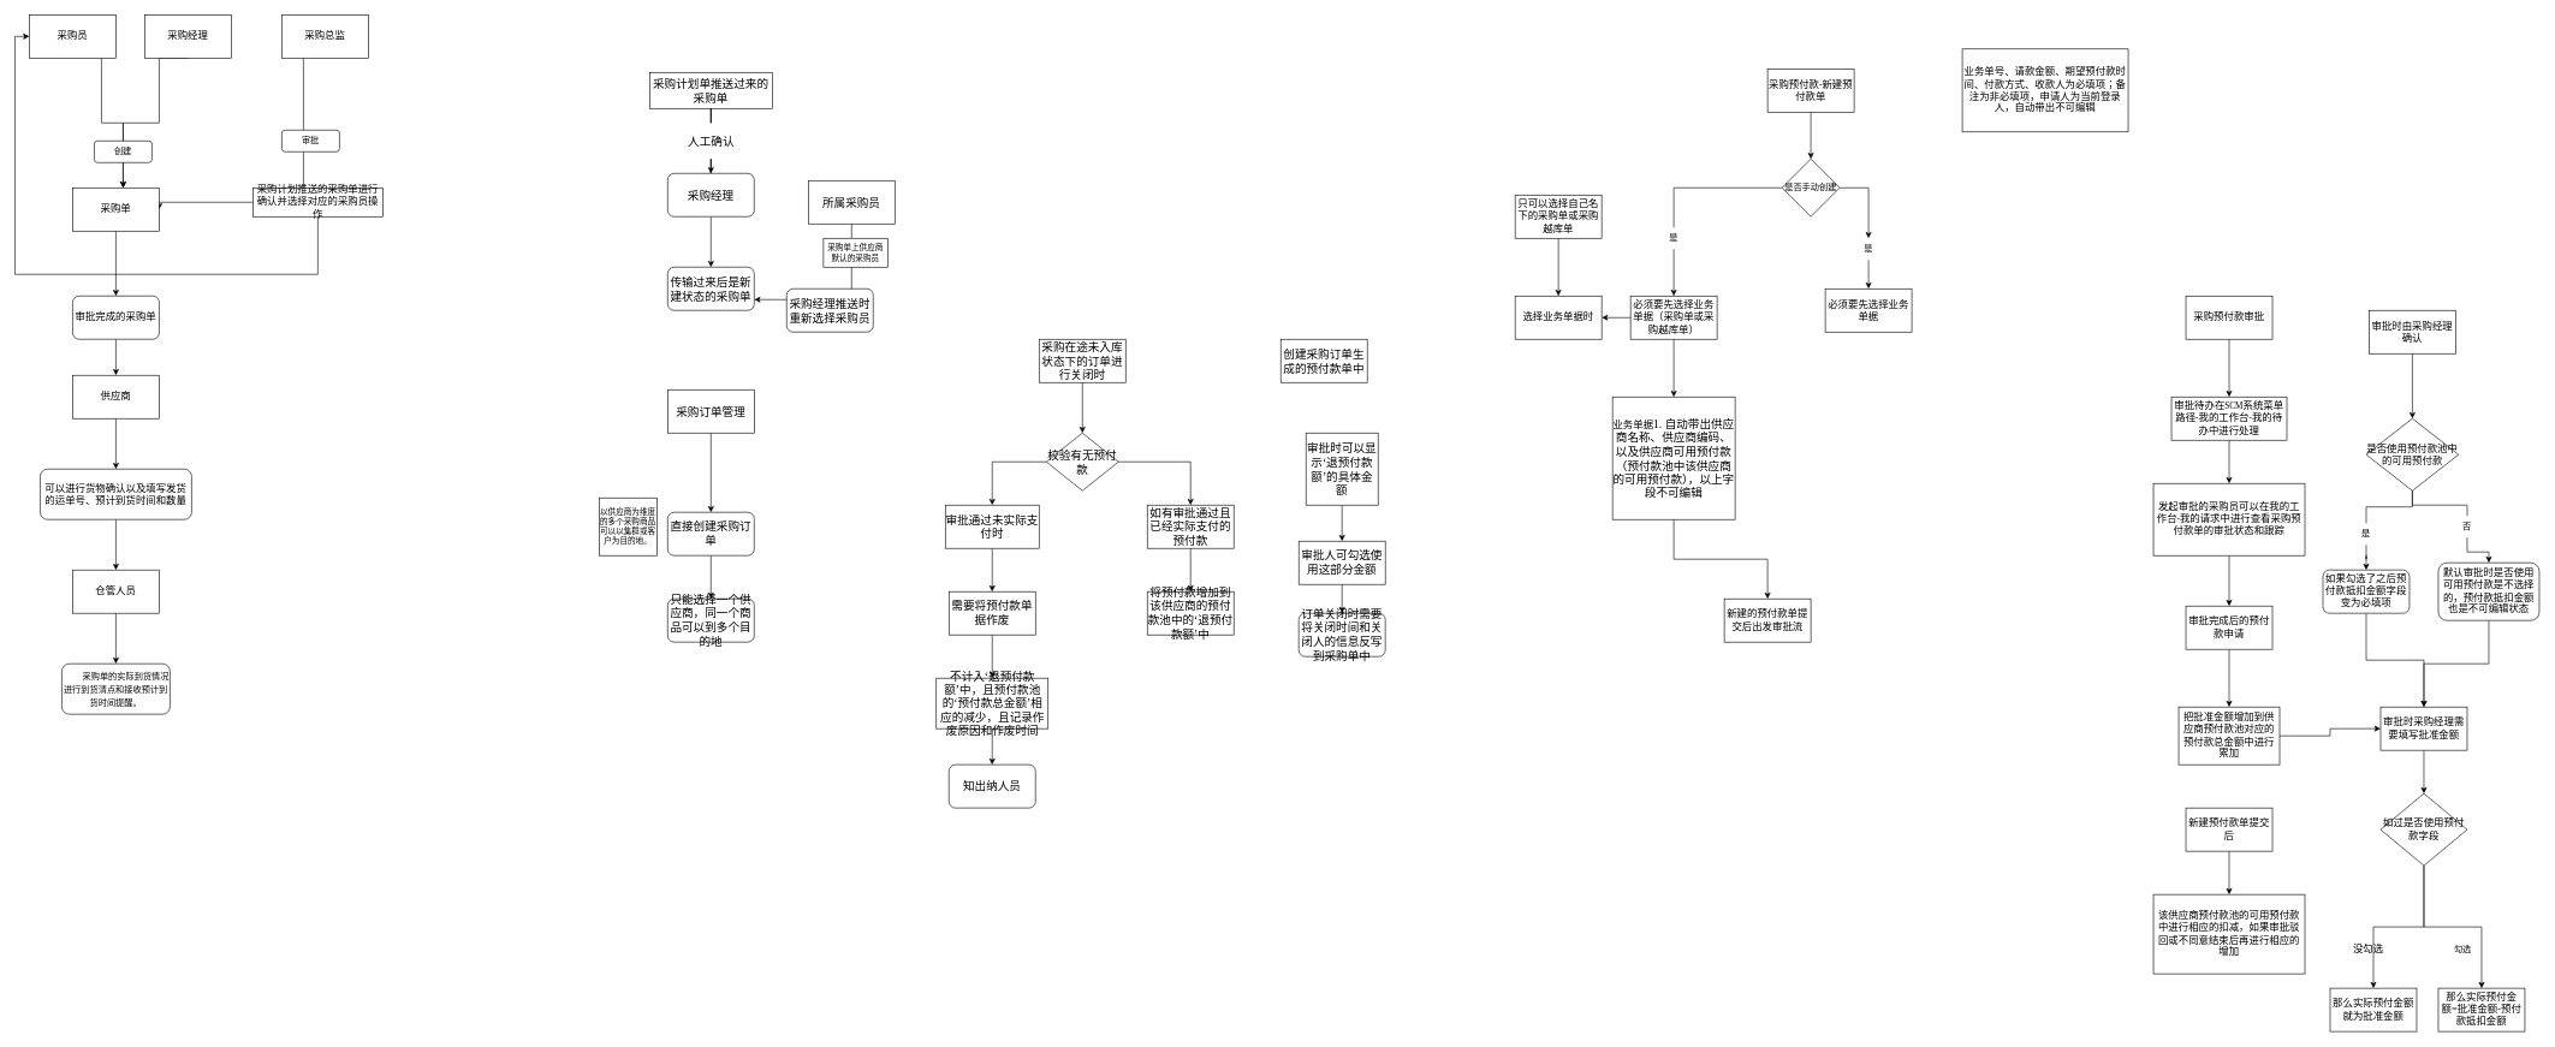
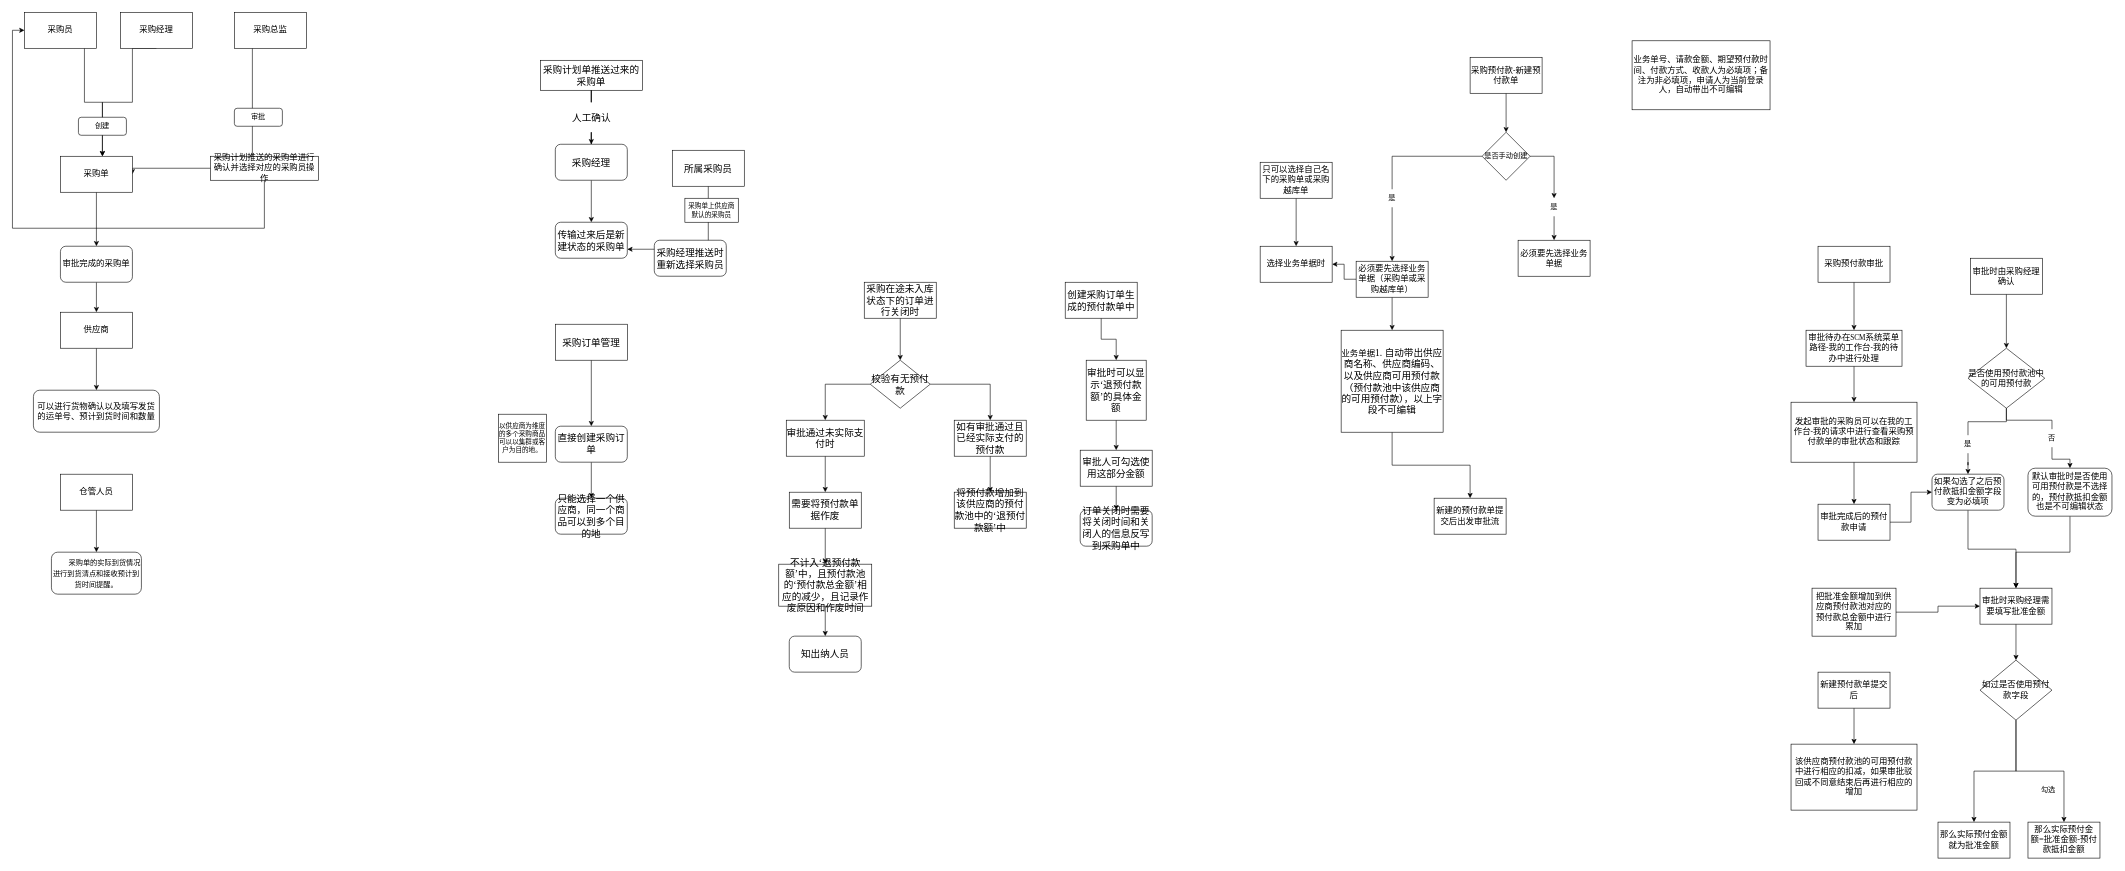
- <mxCell id="69" value="&lt;p class=&quot;MsoNormal&quot;&gt;&lt;span style=&quot;font-family: 微软雅黑; font-size: 10.5pt;&quot;&gt;必须要先选择业务单据&lt;/span&gt;&lt;span style=&quot;font-family: 微软雅黑; font-size: 10.5pt; background-color: initial;&quot;&gt;（采购单或采购越库单）&lt;/span&gt;&lt;/p&gt;" style="rounded=0;whiteSpace=wrap;html=1;" vertex="1" parent="1"><mxGeometry x="2260" y="410" width="120" height="60" as="geometry" /></mxCell>
+ <mxCell id="69" value="&lt;p class=&quot;MsoNormal&quot;&gt;&lt;span style=&quot;font-family: 微软雅黑; font-size: 10.5pt;&quot;&gt;必须要先选择业务单据&lt;/span&gt;&lt;span style=&quot;font-family: 微软雅黑; font-size: 10.5pt; background-color: initial;&quot;&gt;（采购单或采购越库单）&lt;/span&gt;&lt;/p&gt;" style="rounded=0;whiteSpace=wrap;html=1;" vertex="1" parent="1"><mxGeometry x="2260" y="435" width="120" height="60" as="geometry" /></mxCell>
+ <mxCell id="55" value="" style="edgeStyle=orthogonalEdgeStyle;rounded=0;orthogonalLoop=1;jettySize=auto;html=1;fontSize=11;" parent="1" source="56" target="58" edge="1"><mxGeometry relative="1" as="geometry" /></mxCell>
- <mxCell id="20" style="edgeStyle=orthogonalEdgeStyle;rounded=0;orthogonalLoop=1;jettySize=auto;html=1;" parent="1" source="21" target="9" edge="1"><mxGeometry relative="1" as="geometry" /></mxCell>
- <mxCell id="88" value="" style="edgeStyle=orthogonalEdgeStyle;rounded=0;orthogonalLoop=1;jettySize=auto;html=1;" edge="1" parent="1" source="89" target="91"><mxGeometry relative="1" as="geometry" /></mxCell>
+ <mxCell id="88" value="" style="edgeStyle=orthogonalEdgeStyle;rounded=0;orthogonalLoop=1;jettySize=auto;html=1;" edge="1" parent="1" source="89" target="101"><mxGeometry relative="1" as="geometry" /></mxCell>
- <mxCell id="114" value="&lt;p class=&quot;MsoNormal&quot;&gt;&lt;span style=&quot;mso-spacerun:'yes';font-family:微软雅黑;font-size:10.5pt;&#10;mso-font-kerning:1.0pt;&quot; dir=&quot;LTR&quot;&gt;&lt;font face=&quot;微软雅黑&quot;&gt;没勾选&lt;/font&gt;&lt;/span&gt;&lt;/p&gt;" style="text;whiteSpace=wrap;html=1;" vertex="1" parent="1"><mxGeometry x="3260" y="1290" width="80" height="60" as="geometry" /></mxCell>
